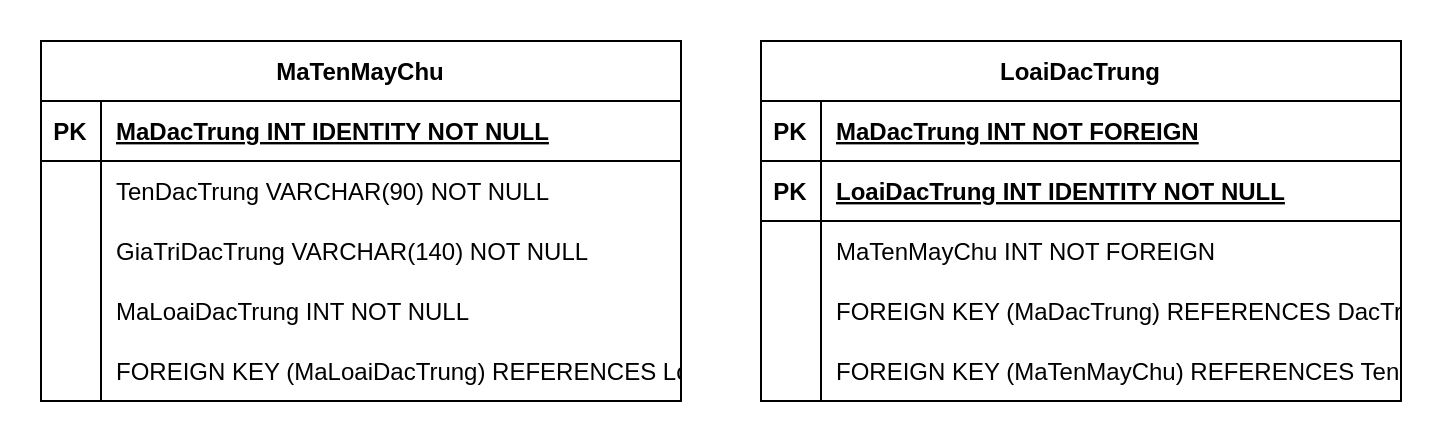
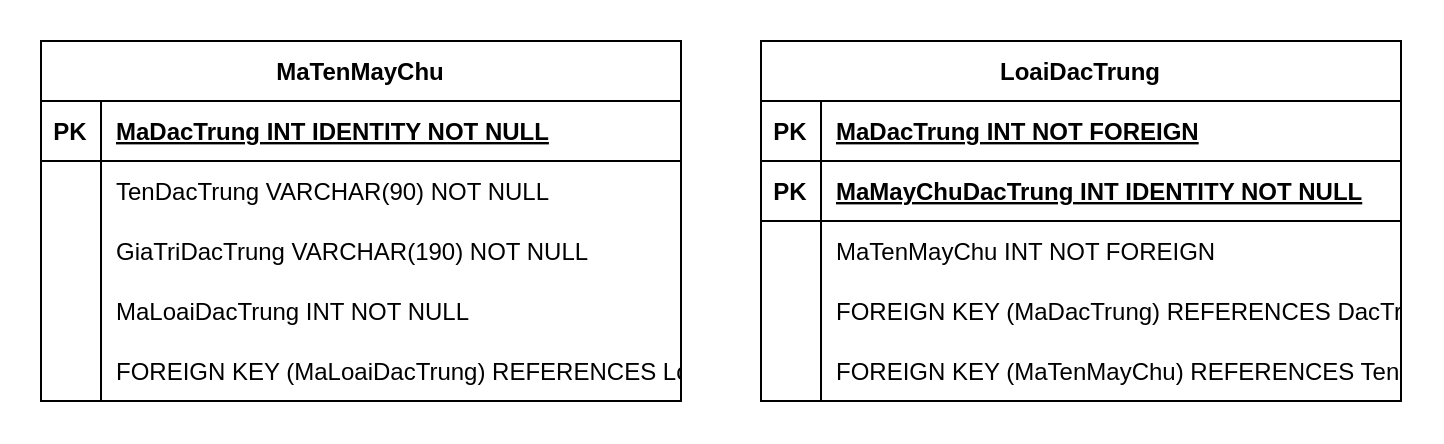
- <mxCell id="24" value="LoaiDacTrung INT IDENTITY NOT NULL" style="shape=partialRectangle;overflow=hidden;connectable=0;fillColor=none;align=left;strokeColor=inherit;top=0;left=0;bottom=0;right=0;spacingLeft=6;fontStyle=5;" vertex="1" parent="22"><mxGeometry x="30" width="290" height="30" as="geometry"><mxRectangle width="290" height="30" as="alternateBounds" /></mxGeometry></mxCell>
+ <mxCell id="24" value="MaMayChuDacTrung INT IDENTITY NOT NULL" style="shape=partialRectangle;overflow=hidden;connectable=0;fillColor=none;align=left;strokeColor=inherit;top=0;left=0;bottom=0;right=0;spacingLeft=6;fontStyle=5;" vertex="1" parent="22"><mxGeometry x="30" width="290" height="30" as="geometry"><mxRectangle width="290" height="30" as="alternateBounds" /></mxGeometry></mxCell>
- <mxCell id="11" value="GiaTriDacTrung VARCHAR(140) NOT NULL" style="shape=partialRectangle;overflow=hidden;connectable=0;fillColor=none;align=left;strokeColor=inherit;top=0;left=0;bottom=0;right=0;spacingLeft=6;" vertex="1" parent="9"><mxGeometry x="30" width="290" height="30" as="geometry"><mxRectangle width="290" height="30" as="alternateBounds" /></mxGeometry></mxCell>
+ <mxCell id="11" value="GiaTriDacTrung VARCHAR(190) NOT NULL" style="shape=partialRectangle;overflow=hidden;connectable=0;fillColor=none;align=left;strokeColor=inherit;top=0;left=0;bottom=0;right=0;spacingLeft=6;" vertex="1" parent="9"><mxGeometry x="30" width="290" height="30" as="geometry"><mxRectangle width="290" height="30" as="alternateBounds" /></mxGeometry></mxCell>
